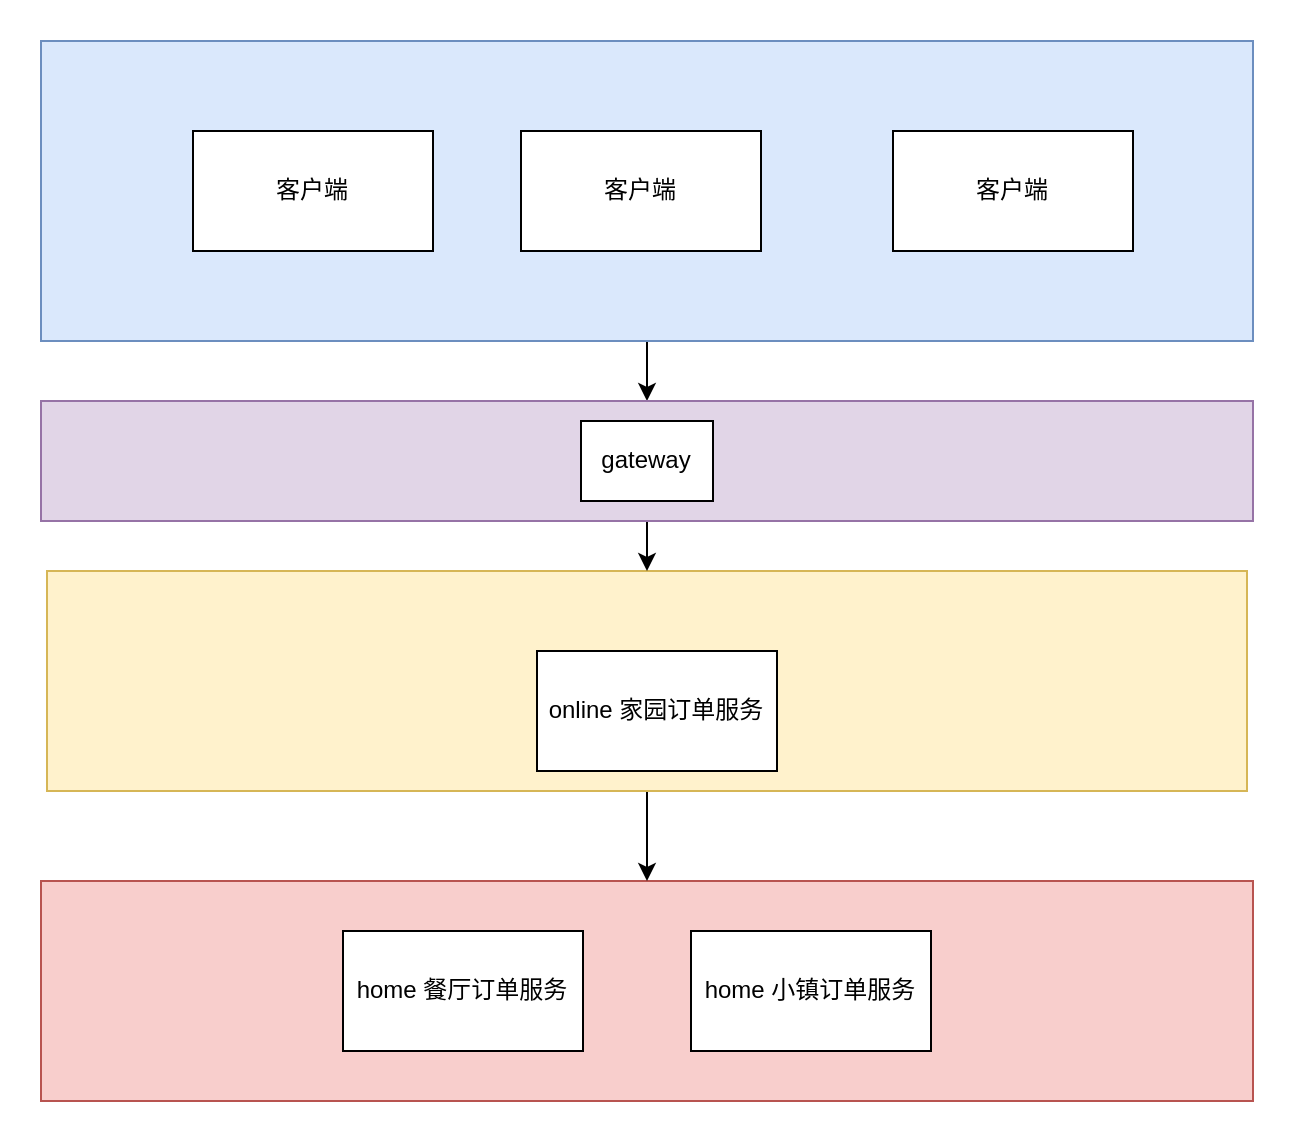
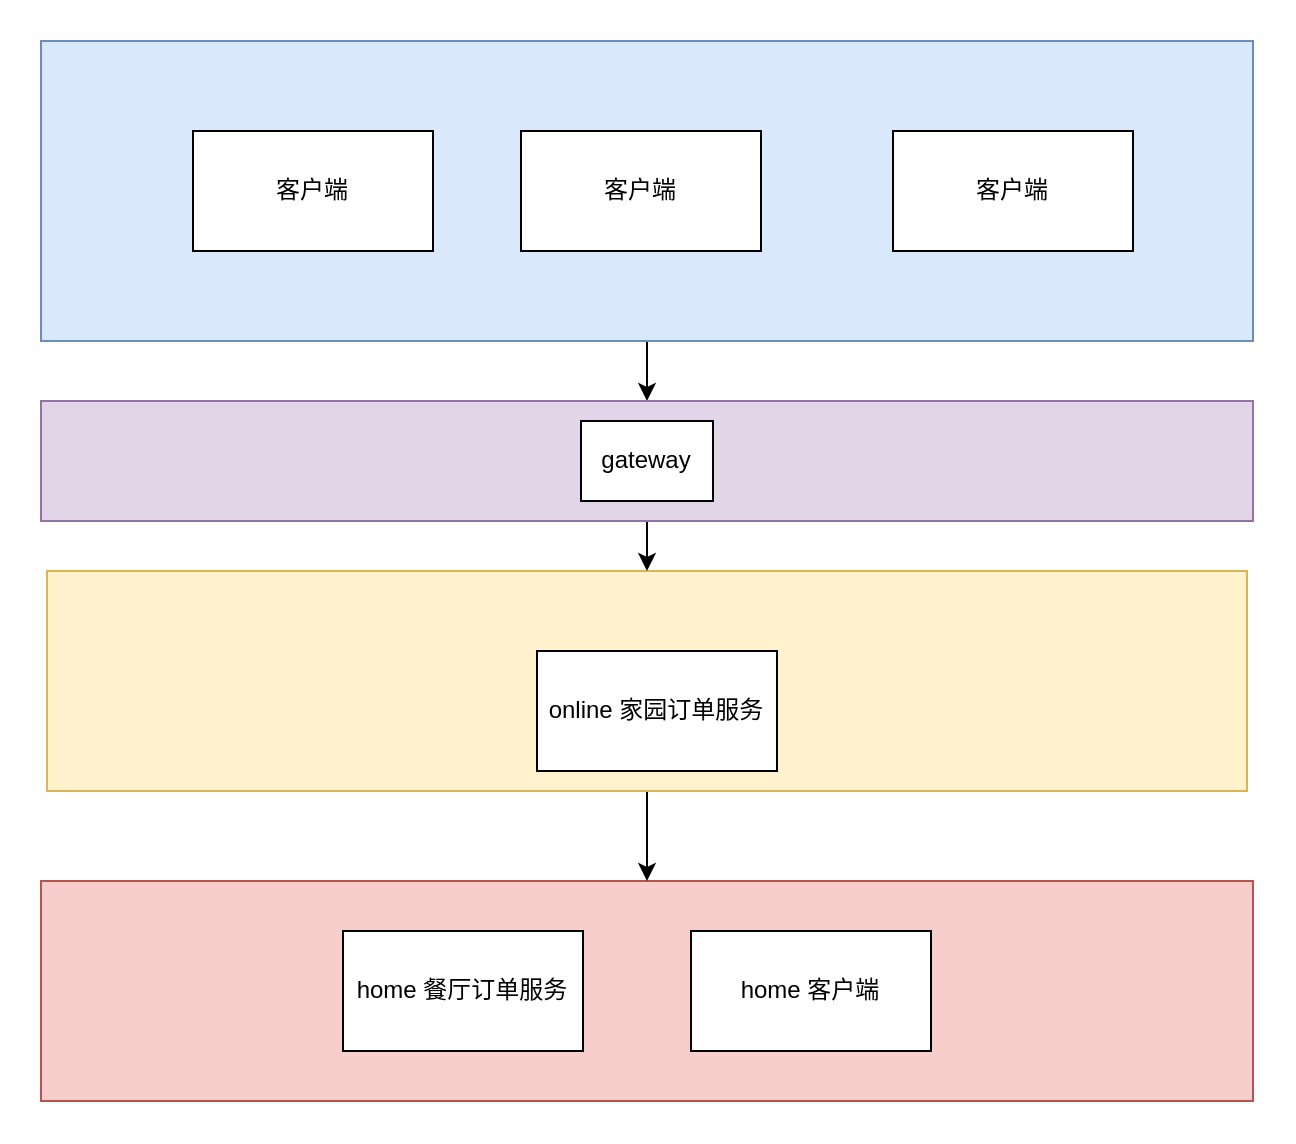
- <mxCell id="12" value="home 小镇订单服务" style="rounded=0;whiteSpace=wrap;html=1;fontFamily=Helvetica;" vertex="1" parent="1"><mxGeometry x="345" y="465" width="120" height="60" as="geometry" /></mxCell>
+ <mxCell id="12" value="home 客户端" style="rounded=0;whiteSpace=wrap;html=1;fontFamily=Helvetica;" vertex="1" parent="1"><mxGeometry x="345" y="465" width="120" height="60" as="geometry" /></mxCell>
